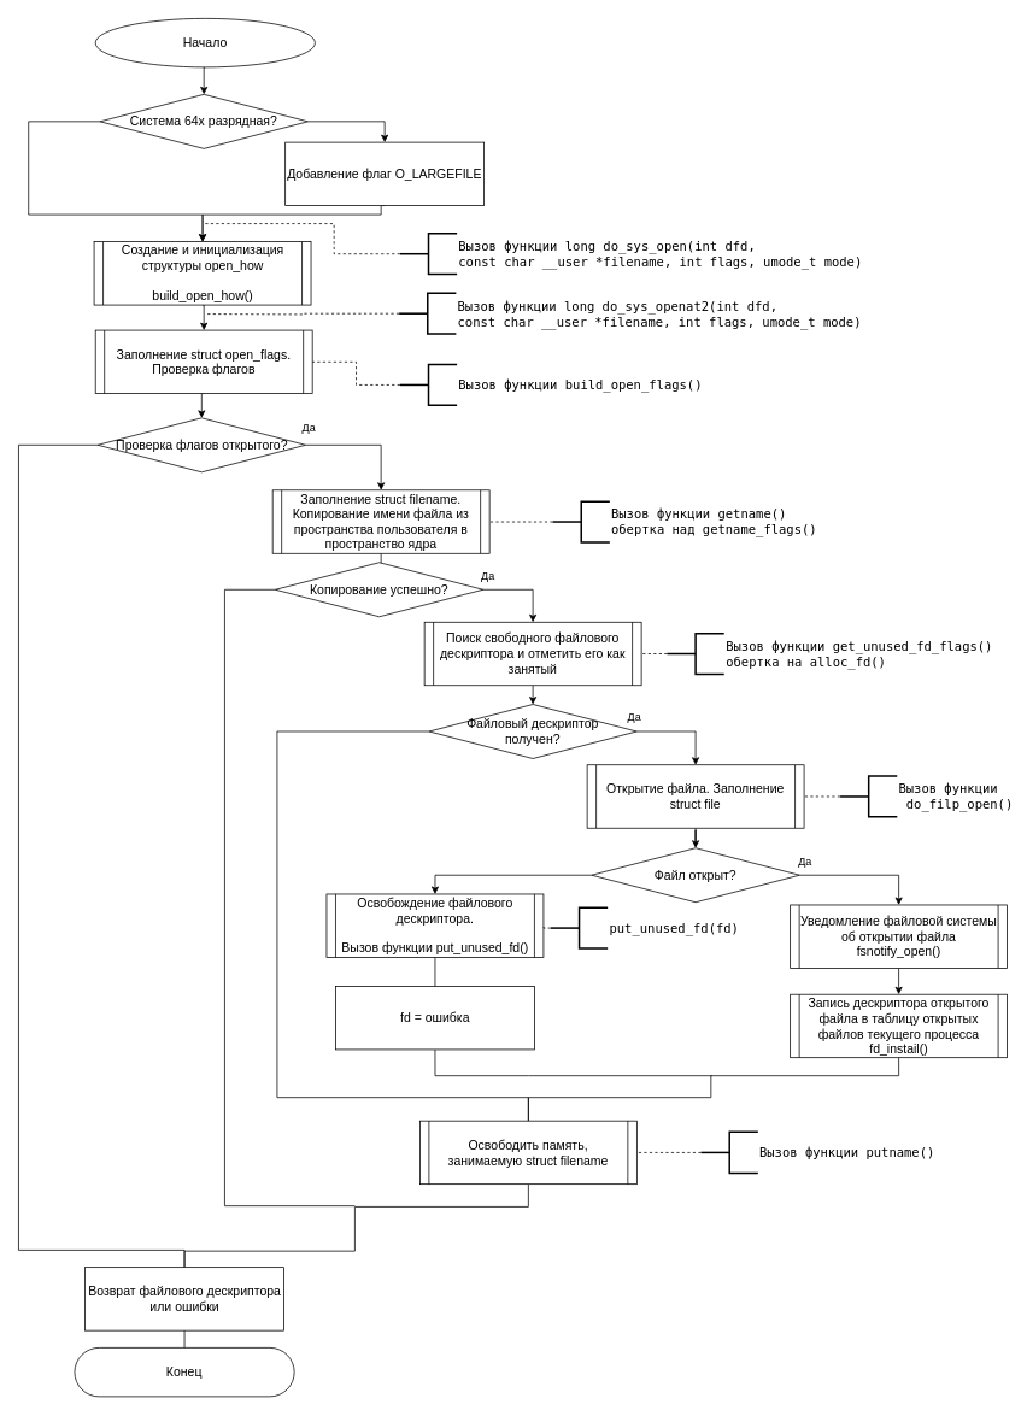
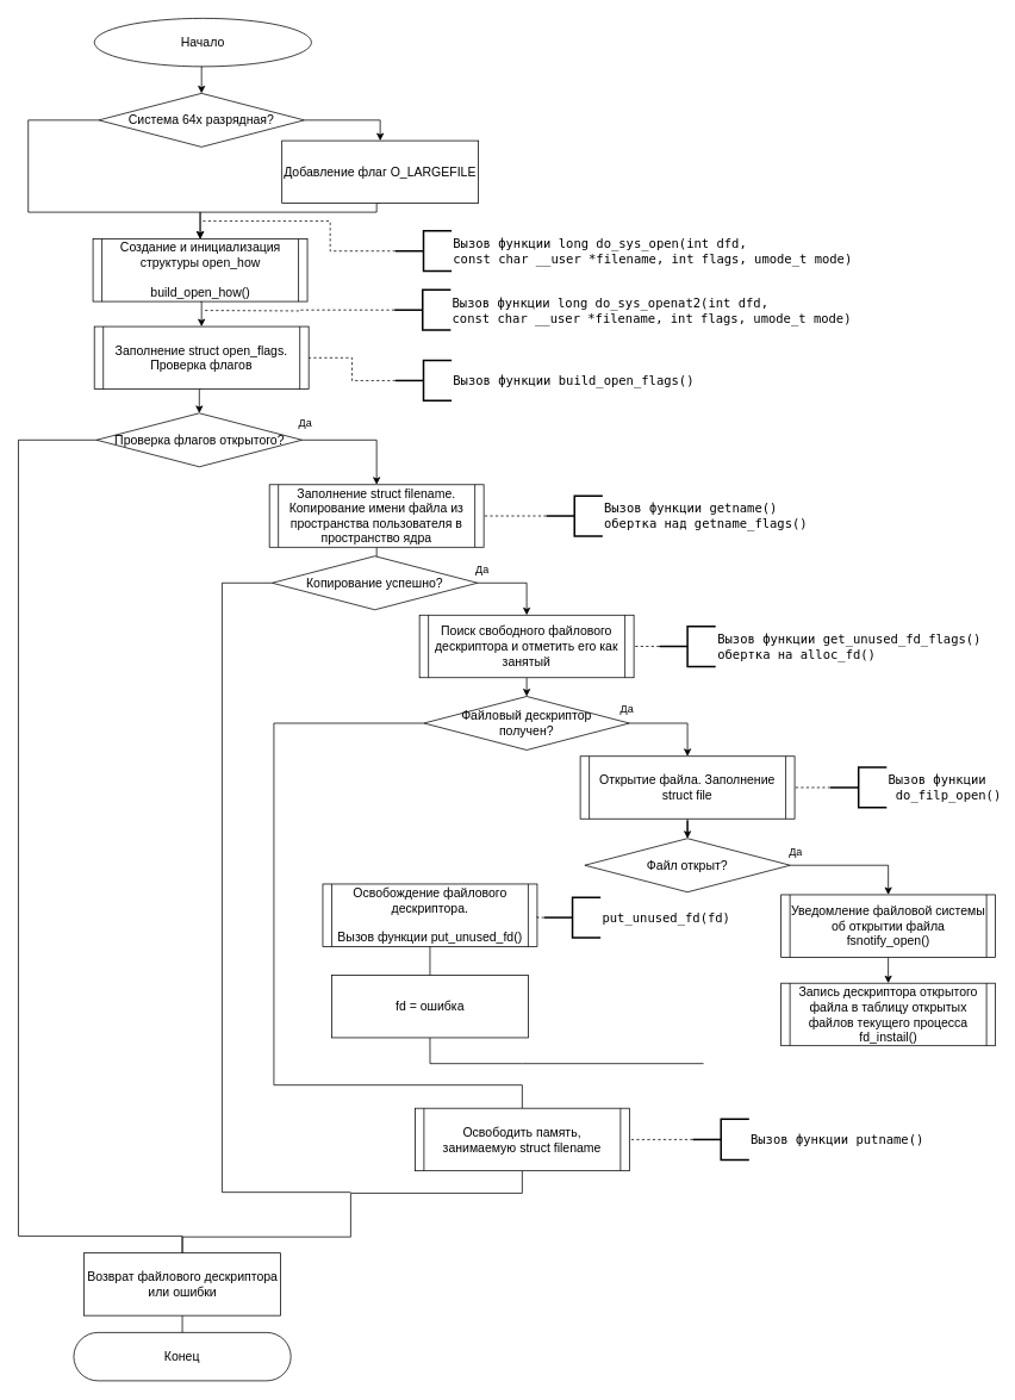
- <mxCell id="28" style="edgeStyle=orthogonalEdgeStyle;rounded=0;orthogonalLoop=1;jettySize=auto;html=1;exitX=0;exitY=0.5;exitDx=0;exitDy=0;entryX=0.5;entryY=0;entryDx=0;entryDy=0;" edge="1" parent="1" source="30" target="31"><mxGeometry relative="1" as="geometry" /></mxCell>
- <mxCell id="34" style="edgeStyle=orthogonalEdgeStyle;rounded=0;orthogonalLoop=1;jettySize=auto;html=1;exitX=0.5;exitY=1;exitDx=0;exitDy=0;entryX=0.5;entryY=0;entryDx=0;entryDy=0;endArrow=none;endFill=0;" edge="1" parent="1" source="35" target="37"><mxGeometry relative="1" as="geometry"><Array as="points"><mxPoint x="994" y="1190" /><mxPoint x="786" y="1190" /><mxPoint x="786" y="1214" /><mxPoint x="584" y="1214" /></Array></mxGeometry></mxCell>
